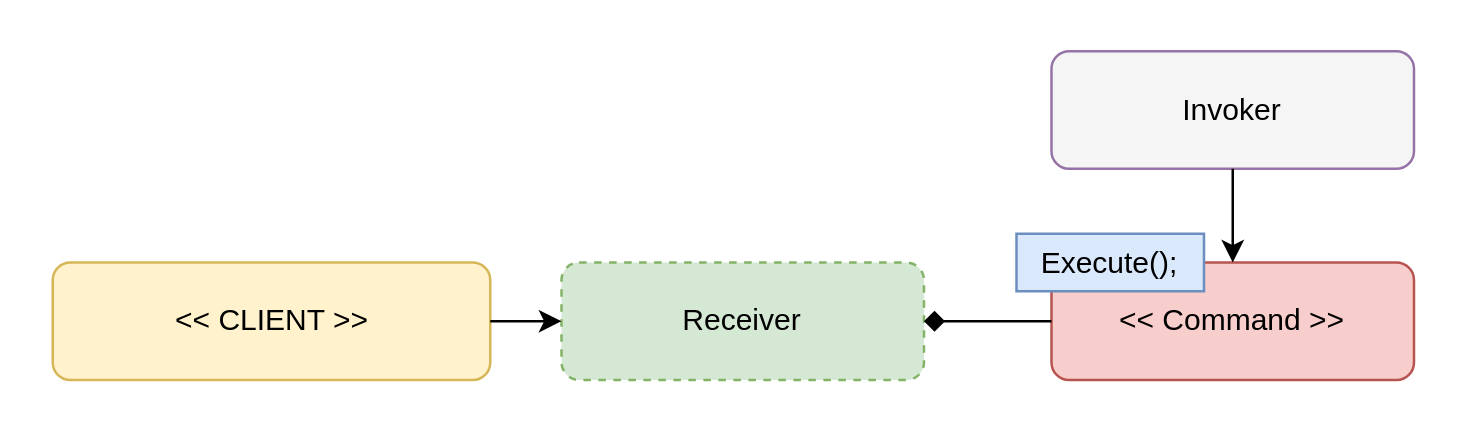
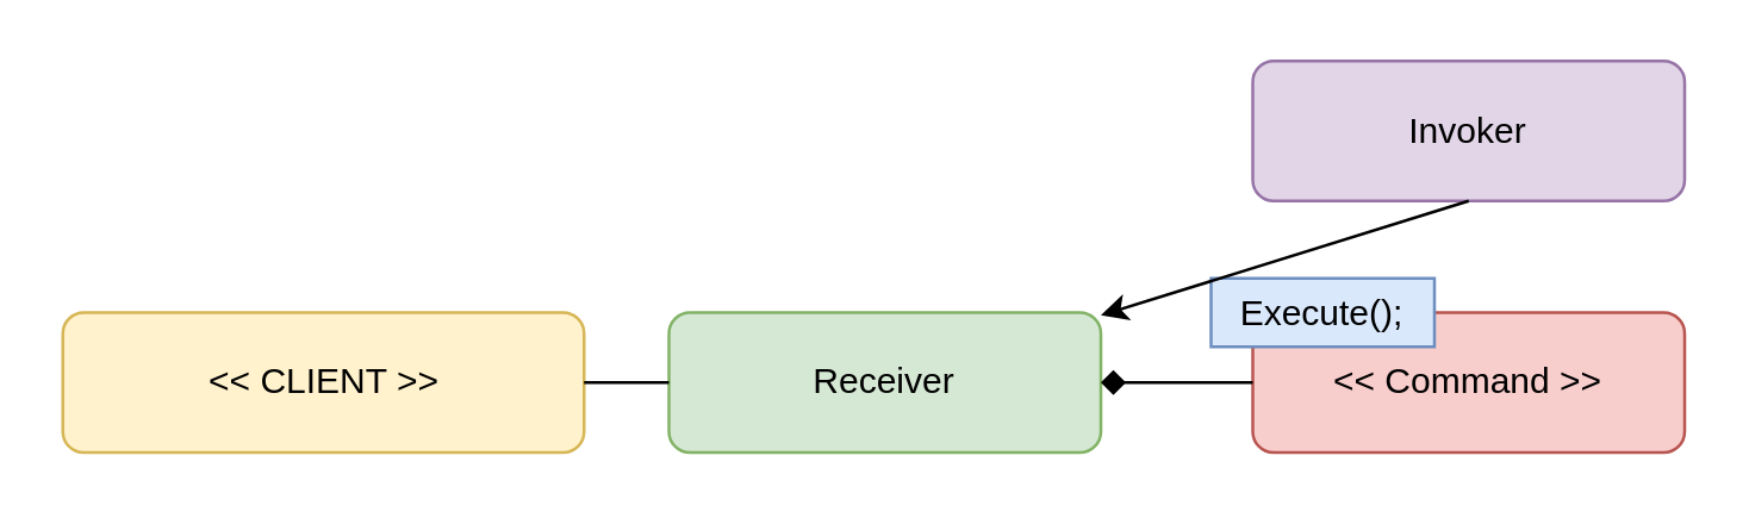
- <mxCell id="2" value="Invoker" style="rounded=1;whiteSpace=wrap;html=1;fillColor=#f5f5f5;strokeColor=#9673a6;" vertex="1" parent="1"><mxGeometry x="420" y="20" width="145" height="47" as="geometry" /></mxCell>
+ <mxCell id="2" value="Invoker" style="rounded=1;whiteSpace=wrap;html=1;fillColor=#e1d5e7;strokeColor=#9673a6;" vertex="1" parent="1"><mxGeometry x="420" y="20" width="145" height="47" as="geometry" /></mxCell>
- <mxCell id="7" value="" style="endArrow=classic;html=1;entryX=0.5;entryY=0;entryDx=0;entryDy=0;exitX=0.5;exitY=1;exitDx=0;exitDy=0;" edge="1" parent="1" source="2" target="3"><mxGeometry width="50" height="50" relative="1" as="geometry"><mxPoint x="31" y="569" as="sourcePoint" /><mxPoint x="81" y="519" as="targetPoint" /></mxGeometry></mxCell>
+ <mxCell id="7" value="" style="endArrow=classic;html=1;exitX=0.5;exitY=1;exitDx=0;exitDy=0;" edge="1" parent="1" source="2" target="4"><mxGeometry width="50" height="50" relative="1" as="geometry"><mxPoint x="31" y="569" as="sourcePoint" /><mxPoint x="81" y="519" as="targetPoint" /></mxGeometry></mxCell>
- <mxCell id="9" value="" style="endArrow=classic;html=1;entryX=0;entryY=0.5;entryDx=0;entryDy=0;exitX=1;exitY=0.5;exitDx=0;exitDy=0;" edge="1" parent="1" source="5" target="4"><mxGeometry width="50" height="50" relative="1" as="geometry"><mxPoint x="31" y="569" as="sourcePoint" /><mxPoint x="81" y="519" as="targetPoint" /></mxGeometry></mxCell>
+ <mxCell id="9" value="" style="endArrow=none;html=1;entryX=0;entryY=0.5;entryDx=0;entryDy=0;exitX=1;exitY=0.5;exitDx=0;exitDy=0;" edge="1" parent="1" source="5" target="4"><mxGeometry width="50" height="50" relative="1" as="geometry"><mxPoint x="31" y="569" as="sourcePoint" /><mxPoint x="81" y="519" as="targetPoint" /></mxGeometry></mxCell>
- <mxCell id="4" value="Receiver" style="rounded=1;whiteSpace=wrap;html=1;fillColor=#d5e8d4;strokeColor=#82b366;dashed=1;" vertex="1" parent="1"><mxGeometry x="224" y="104.5" width="145" height="47" as="geometry" /></mxCell>
+ <mxCell id="4" value="Receiver" style="rounded=1;whiteSpace=wrap;html=1;fillColor=#d5e8d4;strokeColor=#82b366;" vertex="1" parent="1"><mxGeometry x="224" y="104.5" width="145" height="47" as="geometry" /></mxCell>
